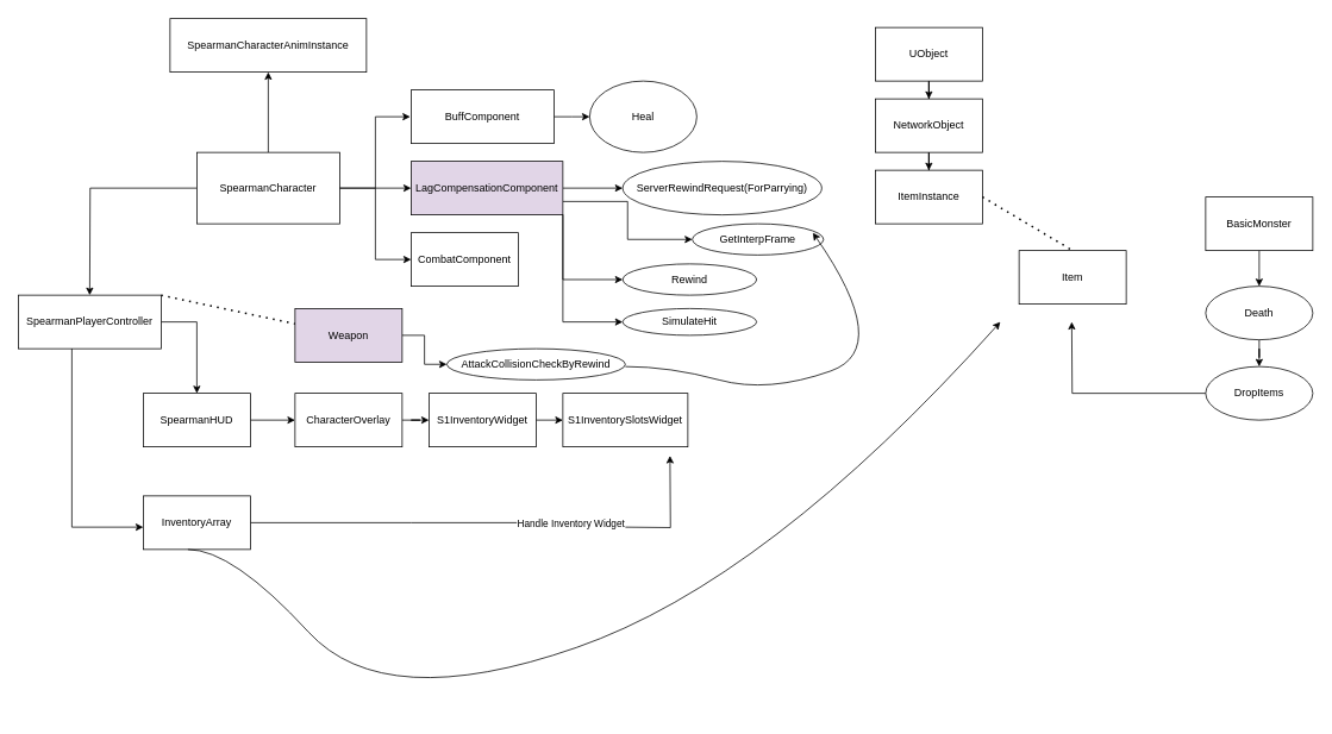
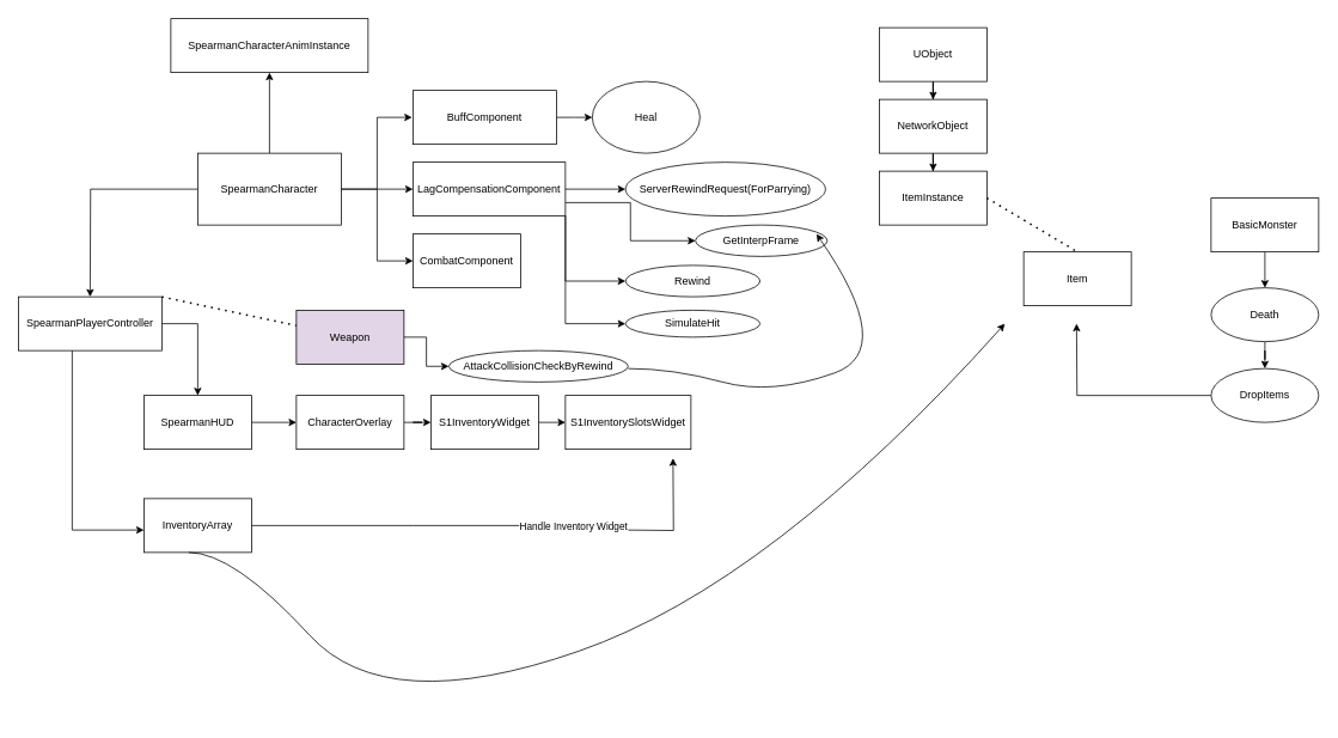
- <mxCell id="26" value="LagCompensationComponent" style="rounded=0;whiteSpace=wrap;html=1;fillColor=#e1d5e7;" vertex="1" parent="1"><mxGeometry x="460" y="180" width="170" height="60" as="geometry" /></mxCell>
+ <mxCell id="26" value="LagCompensationComponent" style="rounded=0;whiteSpace=wrap;html=1;" vertex="1" parent="1"><mxGeometry x="460" y="180" width="170" height="60" as="geometry" /></mxCell>
